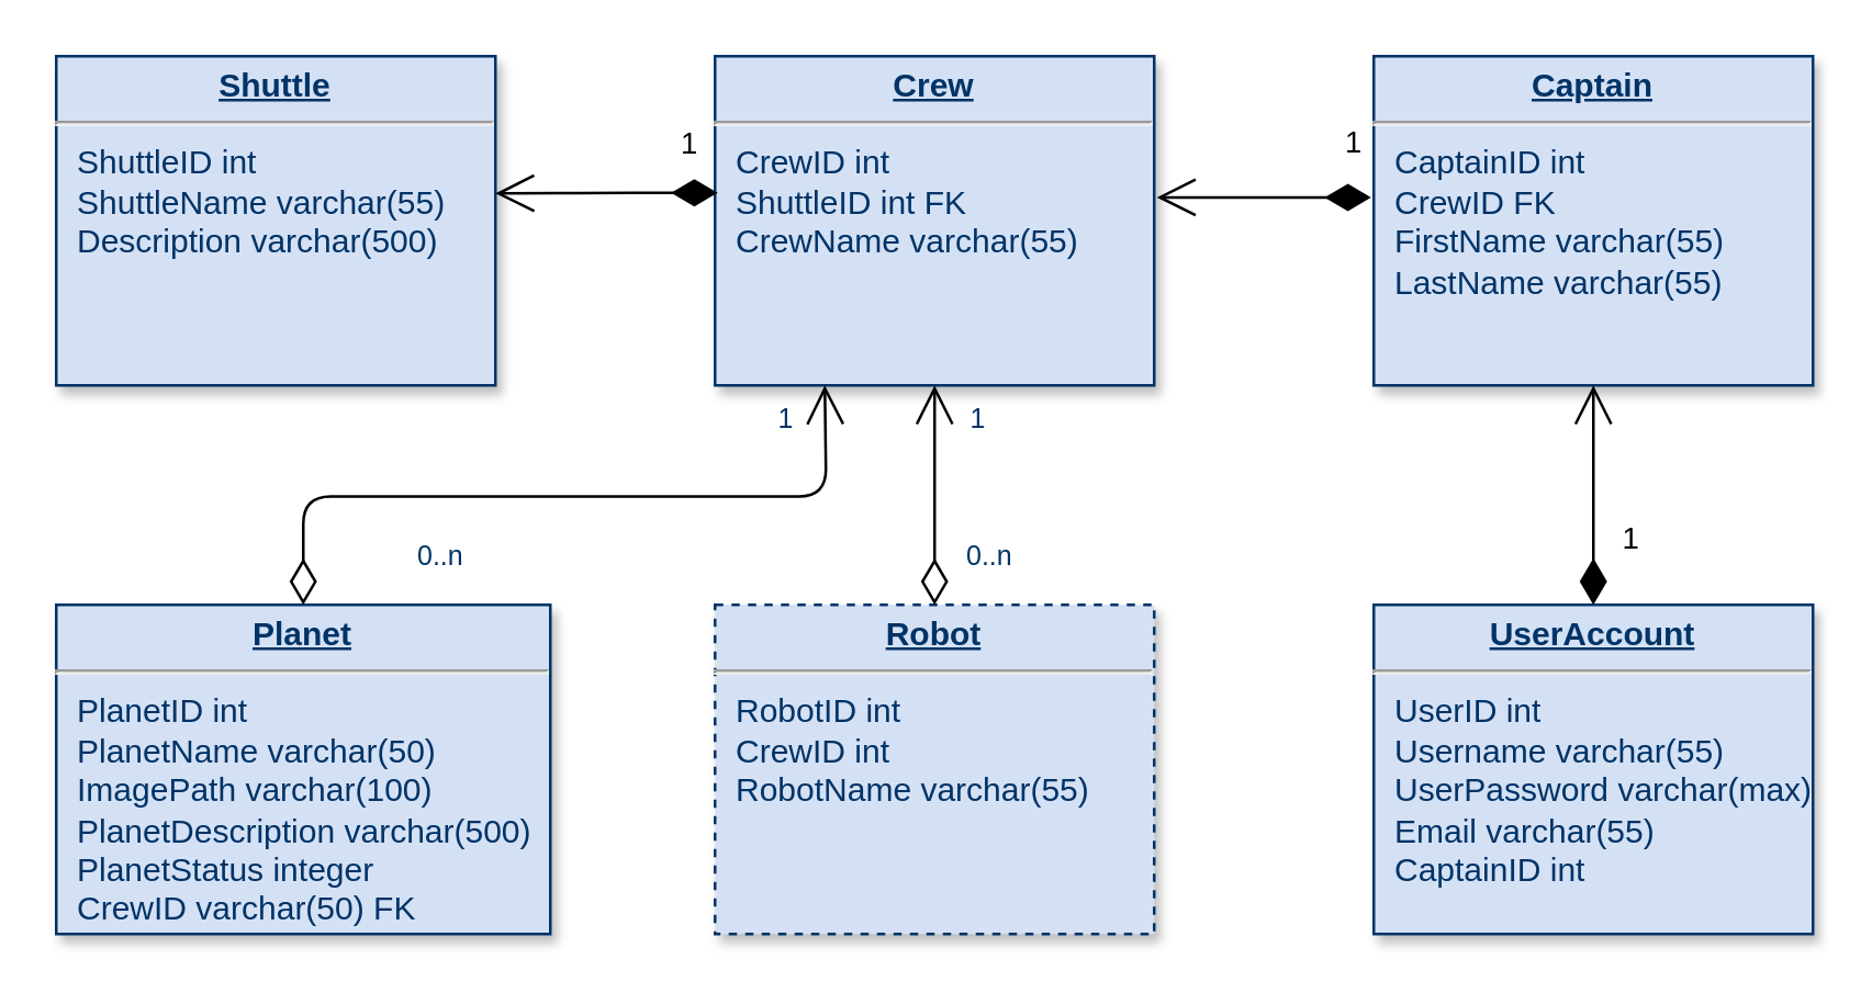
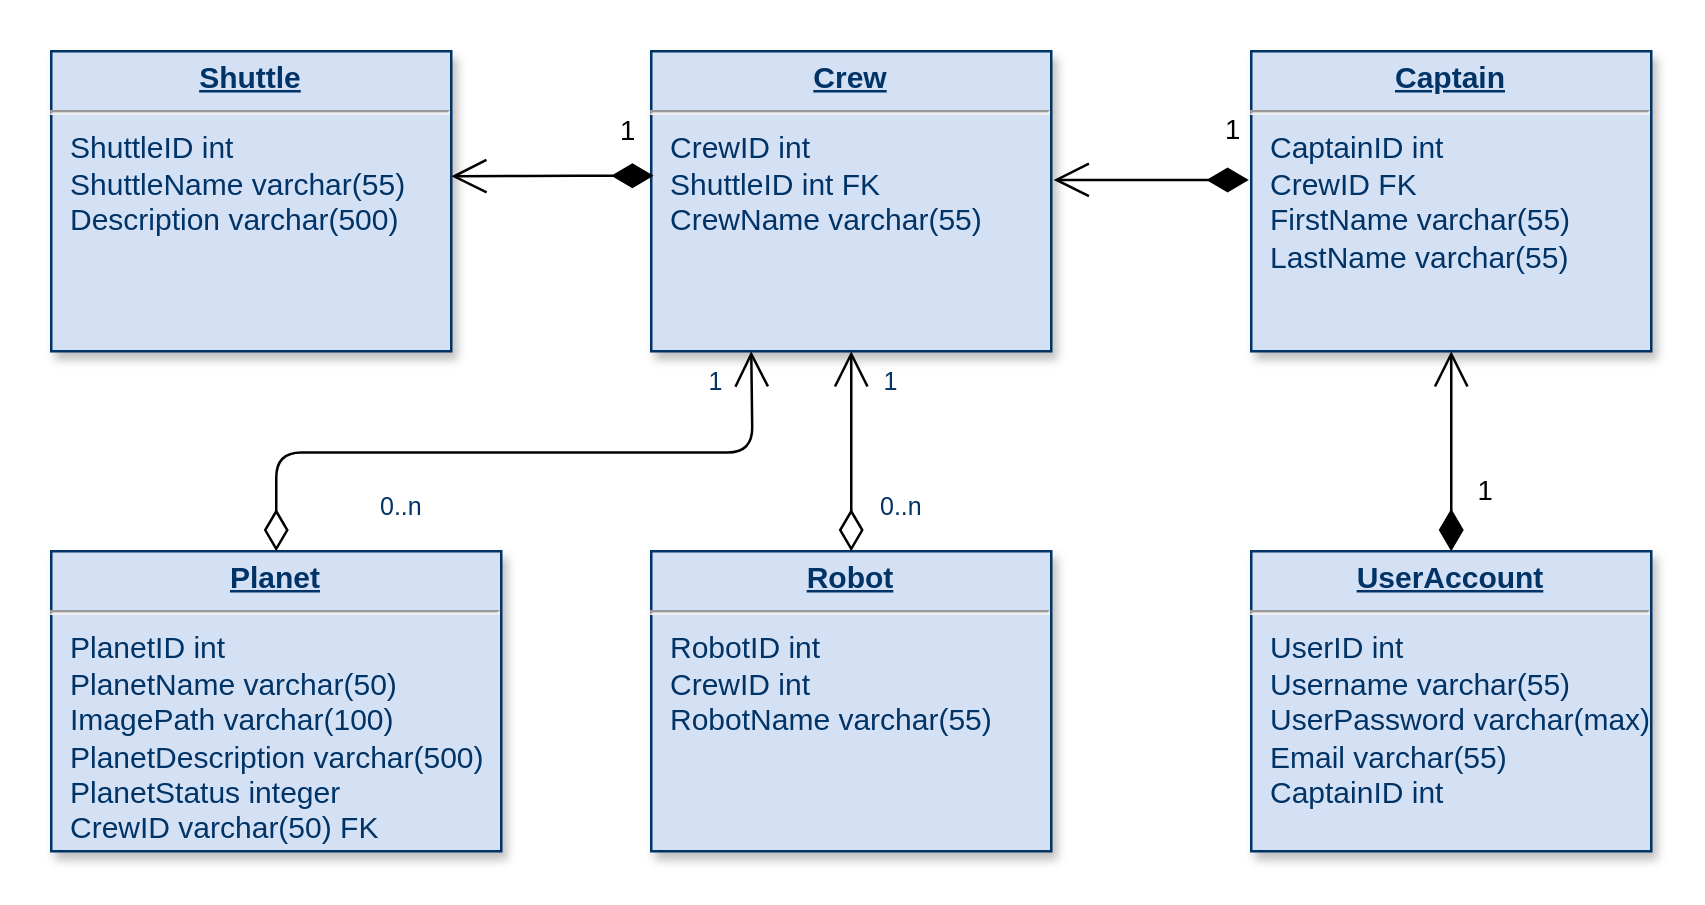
- <mxCell id="2" value="&lt;p style=&quot;margin: 0px; margin-top: 4px; text-align: center; text-decoration: underline;&quot;&gt;&lt;strong&gt;Robot&lt;/strong&gt;&lt;/p&gt;&lt;hr&gt;&lt;p style=&quot;margin: 0px; margin-left: 8px;&quot;&gt;RobotID int&lt;/p&gt;&lt;p style=&quot;margin: 0px; margin-left: 8px;&quot;&gt;CrewID int&lt;br&gt;RobotName varchar(55)&lt;/p&gt;" style="verticalAlign=top;align=left;overflow=fill;fontSize=12;fontFamily=Helvetica;html=1;strokeColor=#003366;shadow=1;fillColor=#D4E1F5;fontColor=#003366;dashed=1;" parent="1" vertex="1"><mxGeometry x="260" y="220" width="160" height="120" as="geometry" /></mxCell>
+ <mxCell id="2" value="&lt;p style=&quot;margin: 0px; margin-top: 4px; text-align: center; text-decoration: underline;&quot;&gt;&lt;strong&gt;Robot&lt;/strong&gt;&lt;/p&gt;&lt;hr&gt;&lt;p style=&quot;margin: 0px; margin-left: 8px;&quot;&gt;RobotID int&lt;/p&gt;&lt;p style=&quot;margin: 0px; margin-left: 8px;&quot;&gt;CrewID int&lt;br&gt;RobotName varchar(55)&lt;/p&gt;" style="verticalAlign=top;align=left;overflow=fill;fontSize=12;fontFamily=Helvetica;html=1;strokeColor=#003366;shadow=1;fillColor=#D4E1F5;fontColor=#003366" parent="1" vertex="1"><mxGeometry x="260" y="220" width="160" height="120" as="geometry" /></mxCell>
